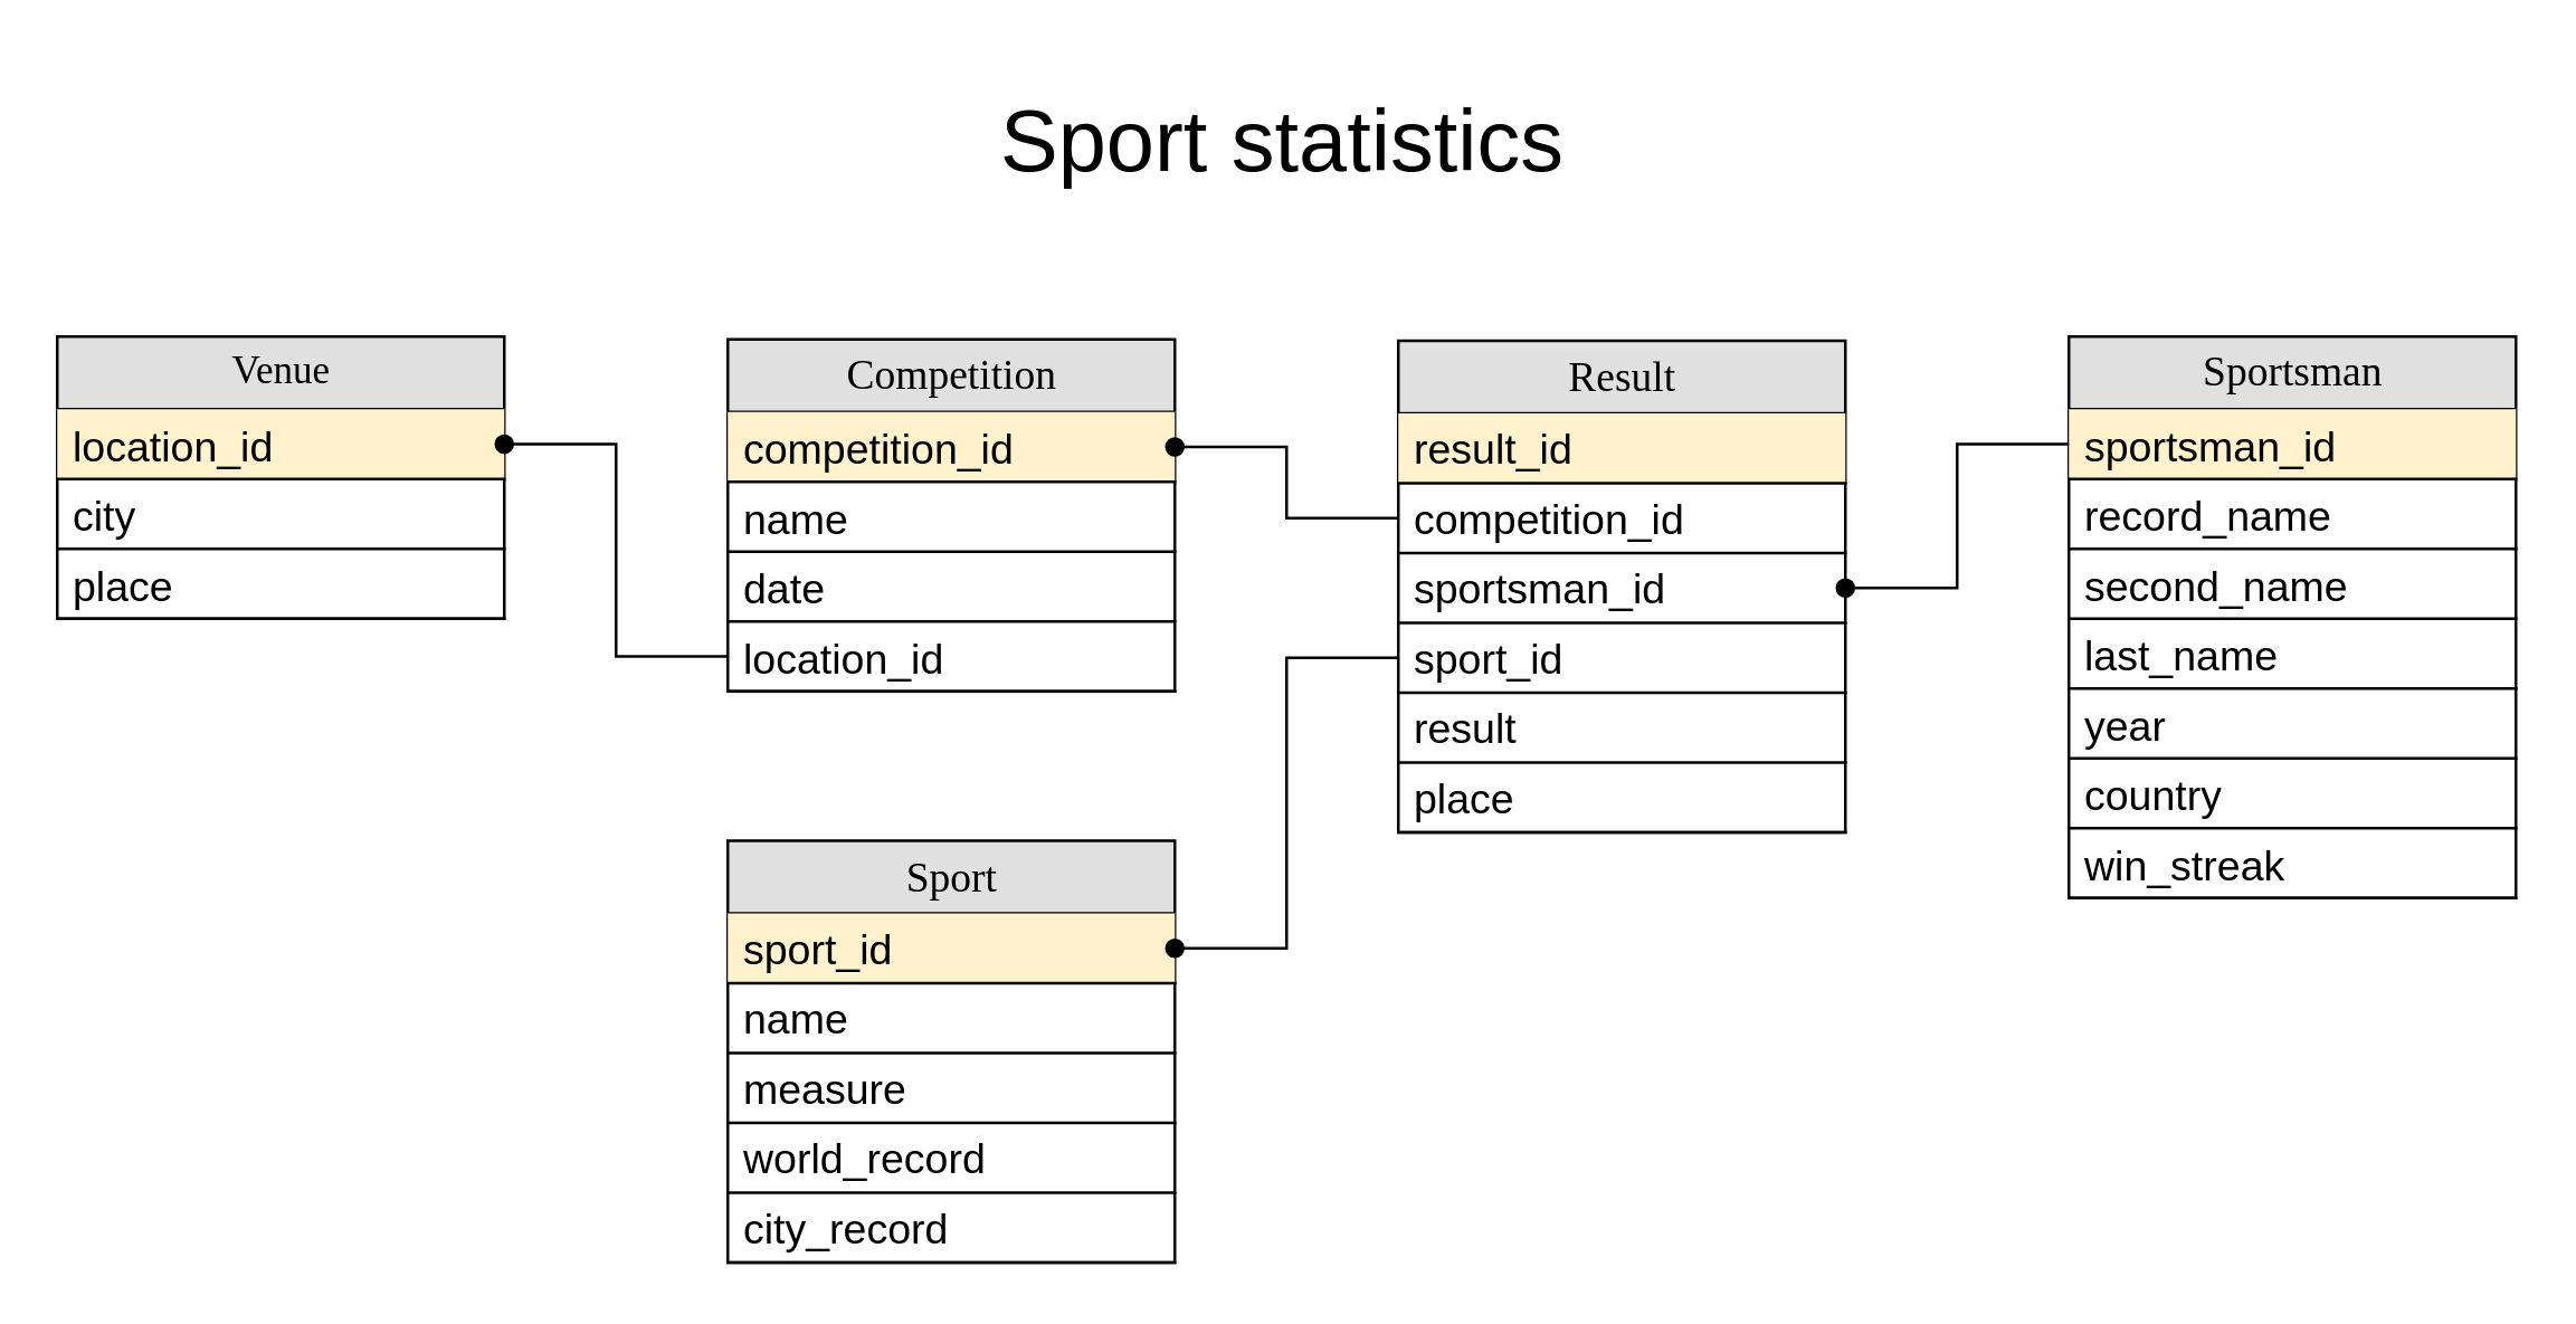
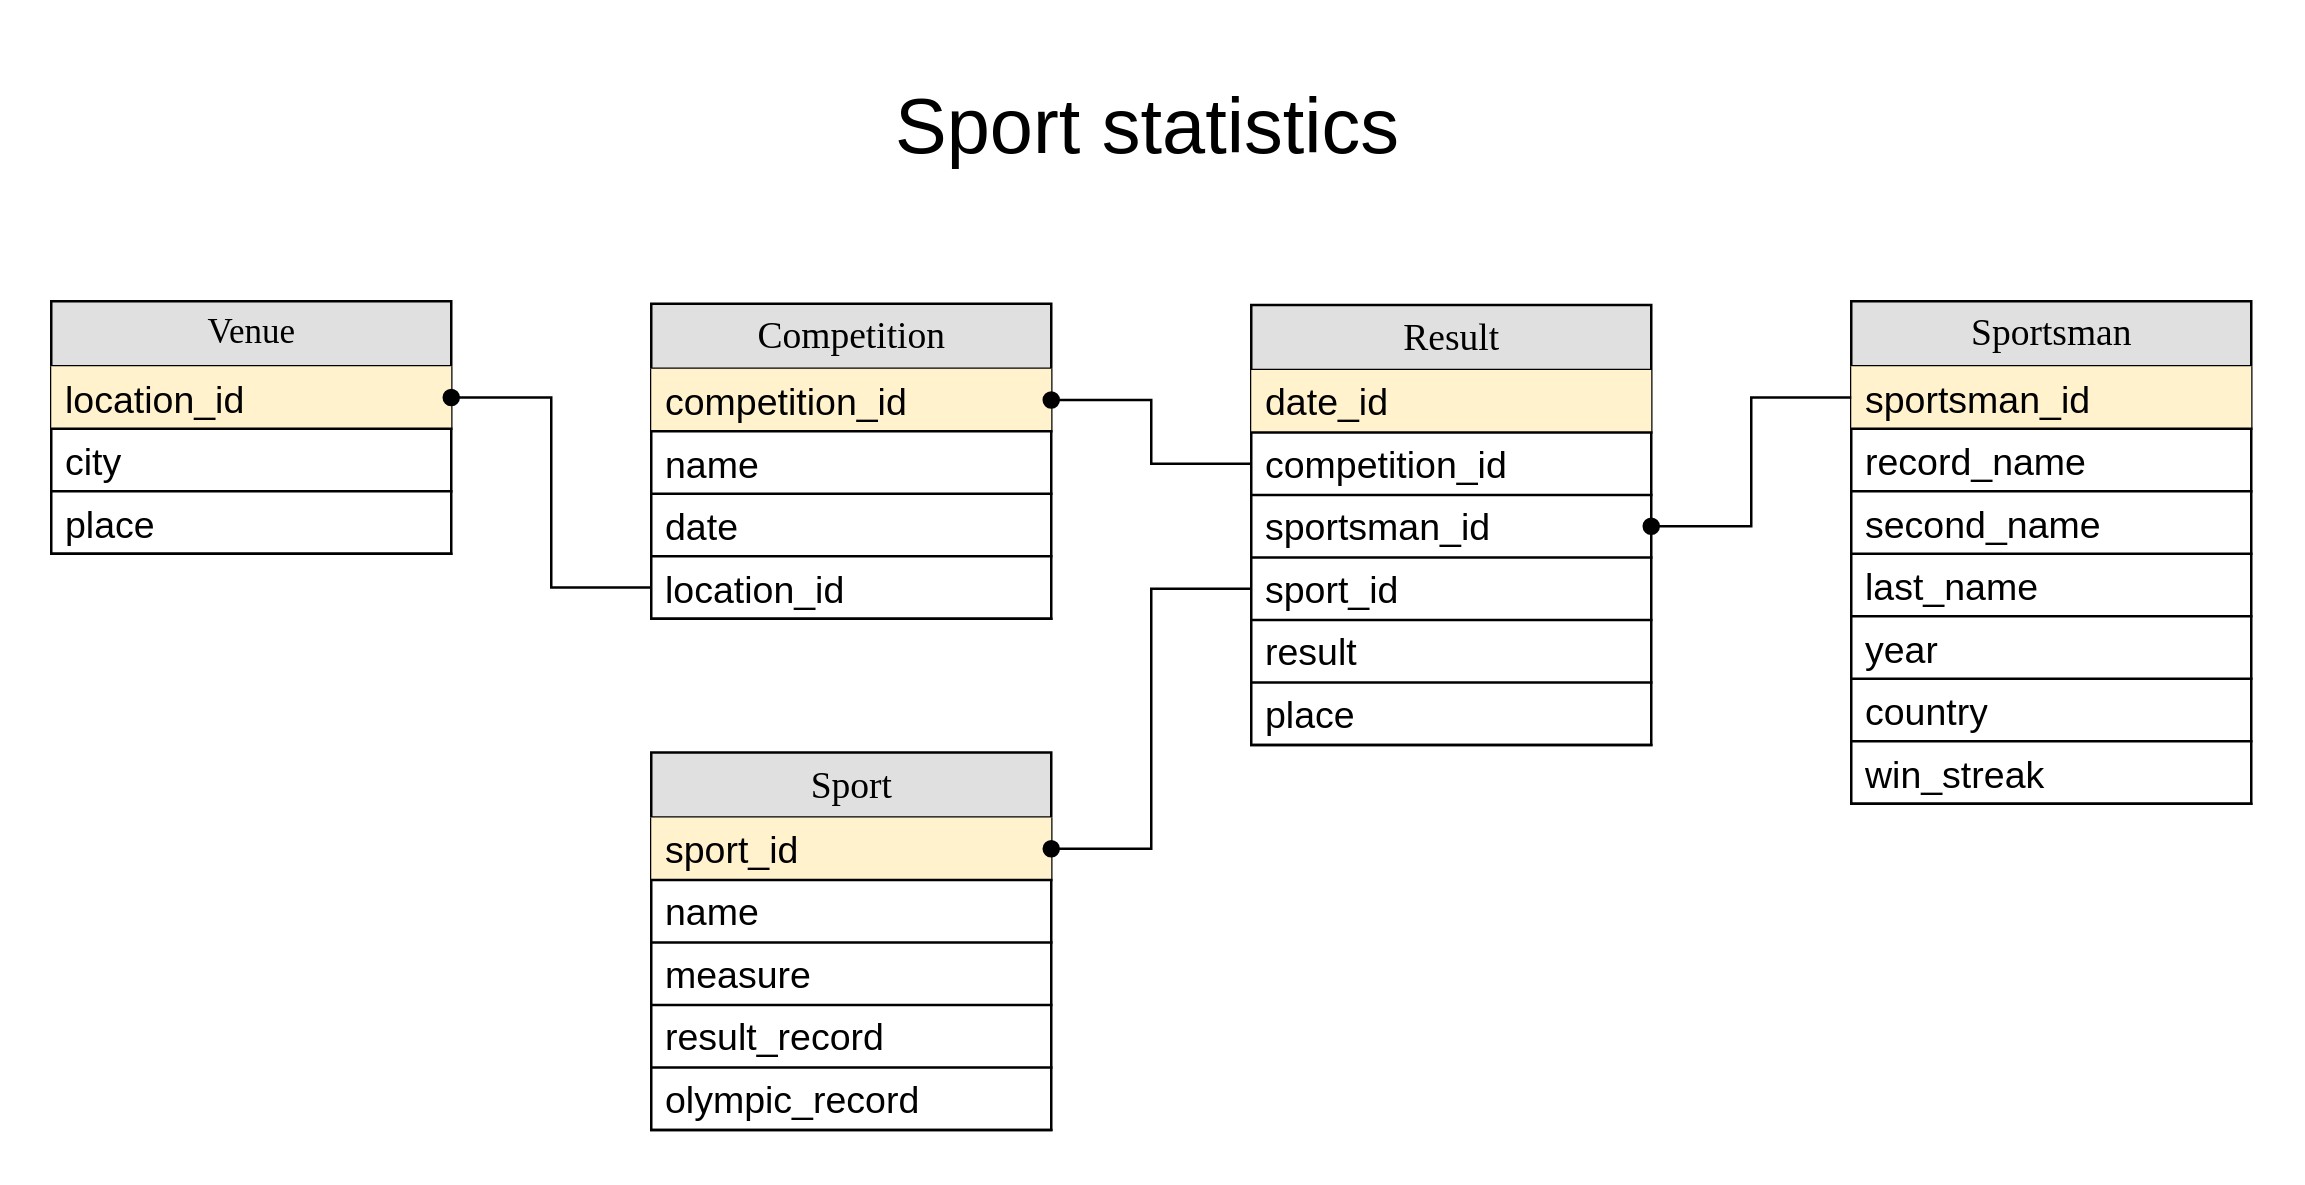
- <mxCell id="9" value="result_id" style="shape=partialRectangle;top=0;left=0;right=0;bottom=1;html=1;align=left;verticalAlign=middle;fillColor=#fff2cc;spacingLeft=4;spacingRight=4;whiteSpace=wrap;overflow=hidden;rotatable=0;points=[[0,0.5],[1,0.5]];portConstraint=eastwest;dropTarget=0;fontStyle=0;fontSize=15;strokeColor=#000000;" vertex="1" parent="8"><mxGeometry y="26" width="160" height="25" as="geometry" /></mxCell>
+ <mxCell id="9" value="date_id" style="shape=partialRectangle;top=0;left=0;right=0;bottom=1;html=1;align=left;verticalAlign=middle;fillColor=#fff2cc;spacingLeft=4;spacingRight=4;whiteSpace=wrap;overflow=hidden;rotatable=0;points=[[0,0.5],[1,0.5]];portConstraint=eastwest;dropTarget=0;fontStyle=0;fontSize=15;strokeColor=#000000;" vertex="1" parent="8"><mxGeometry y="26" width="160" height="25" as="geometry" /></mxCell>
- <mxCell id="6" value="world_record" style="shape=partialRectangle;top=0;left=0;right=0;bottom=1;html=1;align=left;verticalAlign=middle;fillColor=none;spacingLeft=4;spacingRight=4;whiteSpace=wrap;overflow=hidden;rotatable=0;points=[[0,0.5],[1,0.5]];portConstraint=eastwest;dropTarget=0;fontStyle=0;fontSize=15;" vertex="1" parent="2"><mxGeometry y="101" width="160" height="25" as="geometry" /></mxCell>
+ <mxCell id="6" value="result_record" style="shape=partialRectangle;top=0;left=0;right=0;bottom=1;html=1;align=left;verticalAlign=middle;fillColor=none;spacingLeft=4;spacingRight=4;whiteSpace=wrap;overflow=hidden;rotatable=0;points=[[0,0.5],[1,0.5]];portConstraint=eastwest;dropTarget=0;fontStyle=0;fontSize=15;" vertex="1" parent="2"><mxGeometry y="101" width="160" height="25" as="geometry" /></mxCell>
- <mxCell id="7" value="city_record" style="shape=partialRectangle;top=0;left=0;right=0;bottom=1;html=1;align=left;verticalAlign=middle;fillColor=none;spacingLeft=4;spacingRight=4;whiteSpace=wrap;overflow=hidden;rotatable=0;points=[[0,0.5],[1,0.5]];portConstraint=eastwest;dropTarget=0;fontStyle=0;fontSize=15;" vertex="1" parent="2"><mxGeometry y="126" width="160" height="25" as="geometry" /></mxCell>
+ <mxCell id="7" value="olympic_record" style="shape=partialRectangle;top=0;left=0;right=0;bottom=1;html=1;align=left;verticalAlign=middle;fillColor=none;spacingLeft=4;spacingRight=4;whiteSpace=wrap;overflow=hidden;rotatable=0;points=[[0,0.5],[1,0.5]];portConstraint=eastwest;dropTarget=0;fontStyle=0;fontSize=15;" vertex="1" parent="2"><mxGeometry y="126" width="160" height="25" as="geometry" /></mxCell>
